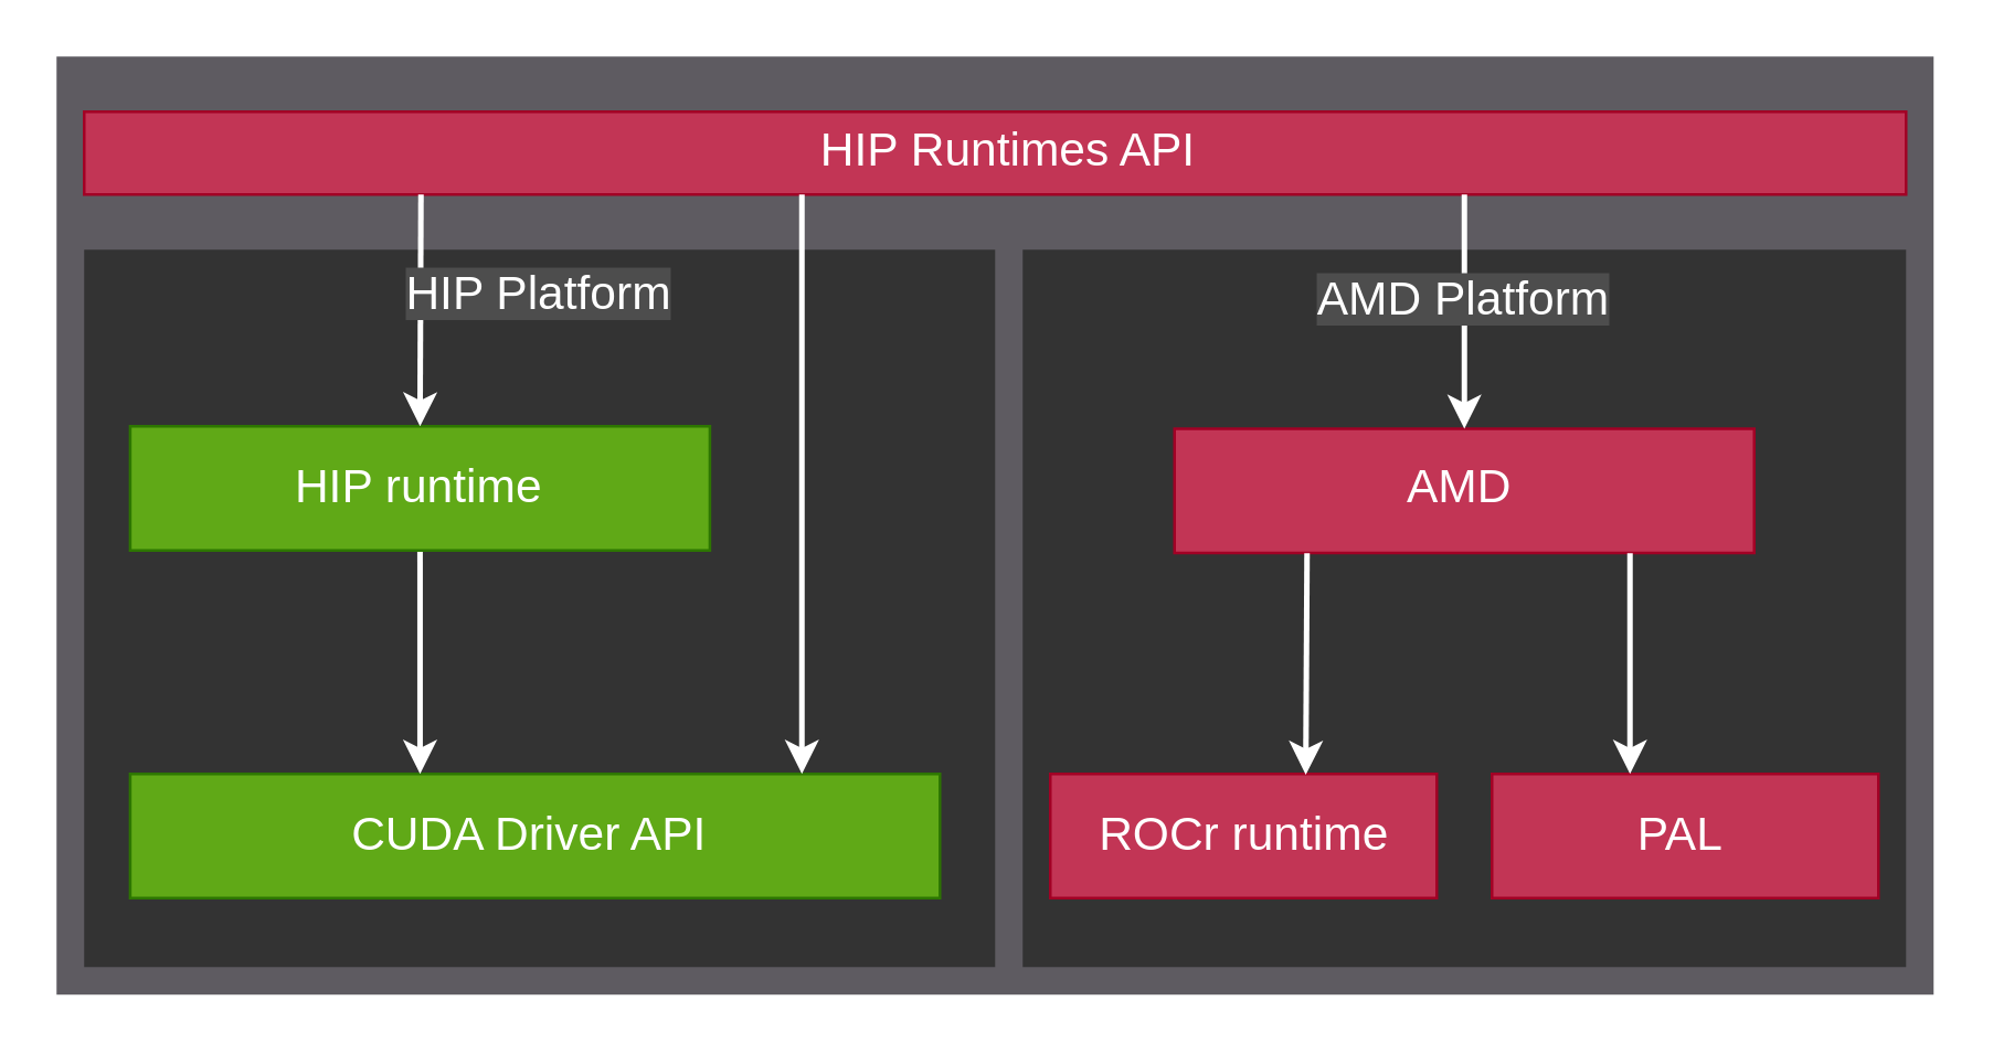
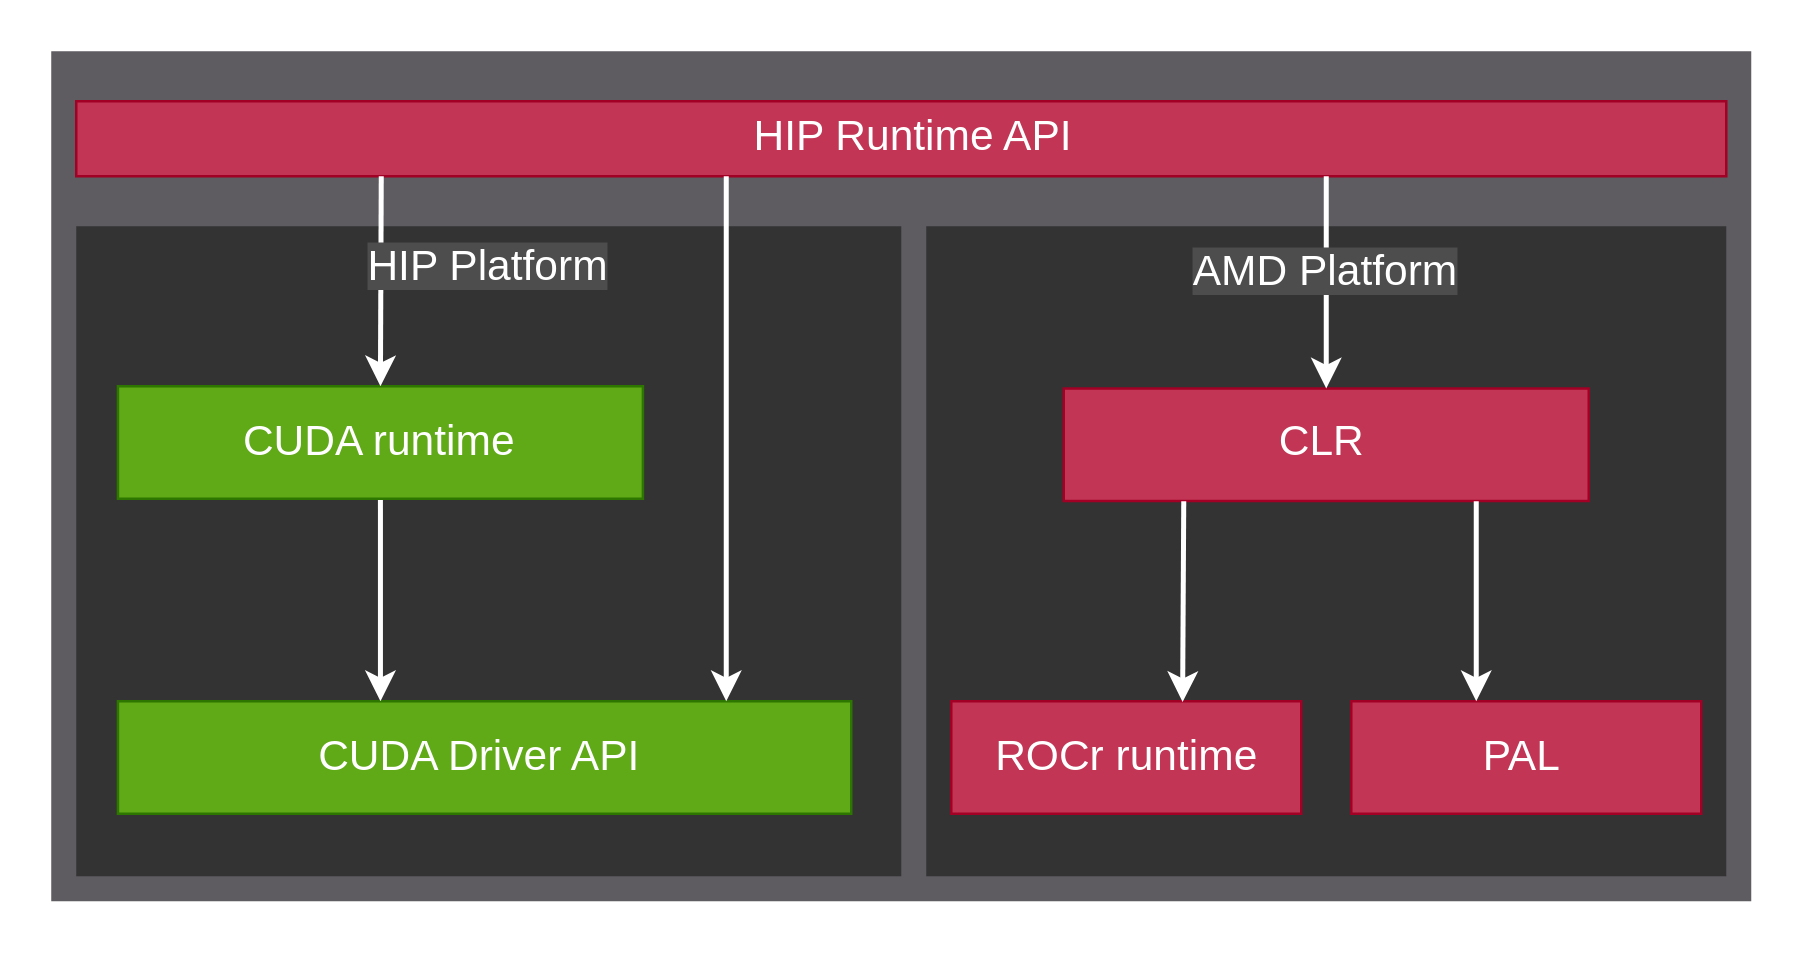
- <mxCell id="5" value="&lt;font face=&quot;Helvetica&quot;&gt;HIP Runtimes API&lt;/font&gt;" style="text;html=1;strokeColor=none;fillColor=none;align=center;verticalAlign=middle;whiteSpace=wrap;rounded=0;fontSize=17;fontColor=#FFFFFF;" parent="1" vertex="1"><mxGeometry x="100" y="40" width="530" height="30" as="geometry" /></mxCell>
+ <mxCell id="5" value="&lt;font face=&quot;Helvetica&quot;&gt;HIP Runtime API&lt;/font&gt;" style="text;html=1;strokeColor=none;fillColor=none;align=center;verticalAlign=middle;whiteSpace=wrap;rounded=0;fontSize=17;fontColor=#FFFFFF;" parent="1" vertex="1"><mxGeometry x="100" y="40" width="530" height="30" as="geometry" /></mxCell>
- <mxCell id="14" value="&lt;div&gt;HIP runtime&lt;/div&gt;" style="text;html=1;strokeColor=none;fillColor=none;align=center;verticalAlign=middle;whiteSpace=wrap;rounded=0;fontSize=17;fontColor=#FFFFFF;" parent="12" vertex="1"><mxGeometry x="9.5" y="7.5" width="191.006" height="30.0" as="geometry" /></mxCell>
+ <mxCell id="14" value="&lt;div&gt;CUDA runtime&lt;/div&gt;" style="text;html=1;strokeColor=none;fillColor=none;align=center;verticalAlign=middle;whiteSpace=wrap;rounded=0;fontSize=17;fontColor=#FFFFFF;" parent="12" vertex="1"><mxGeometry x="9.5" y="7.5" width="191.006" height="30.0" as="geometry" /></mxCell>
- <mxCell id="25" value="&lt;div&gt;AMD&lt;/div&gt;" style="text;html=1;strokeColor=none;fillColor=none;align=center;verticalAlign=middle;whiteSpace=wrap;rounded=0;fontSize=17;fontColor=#FFFFFF;" parent="23" vertex="1"><mxGeometry x="7.85" y="7.5" width="191.006" height="30.0" as="geometry" /></mxCell>
+ <mxCell id="25" value="&lt;div&gt;CLR&lt;/div&gt;" style="text;html=1;strokeColor=none;fillColor=none;align=center;verticalAlign=middle;whiteSpace=wrap;rounded=0;fontSize=17;fontColor=#FFFFFF;" parent="23" vertex="1"><mxGeometry x="7.85" y="7.5" width="191.006" height="30.0" as="geometry" /></mxCell>
